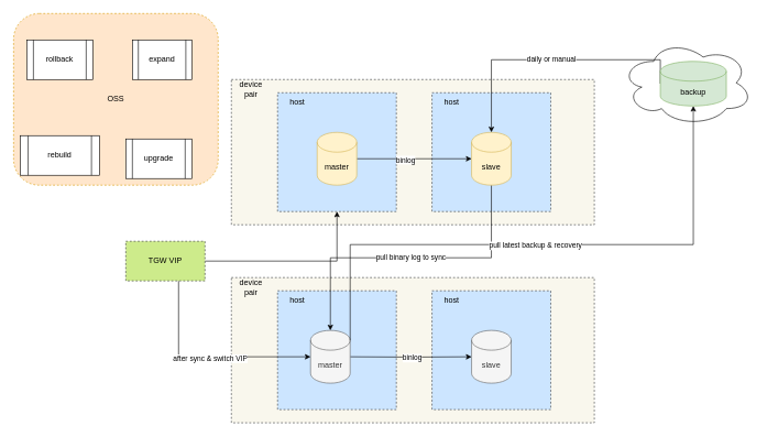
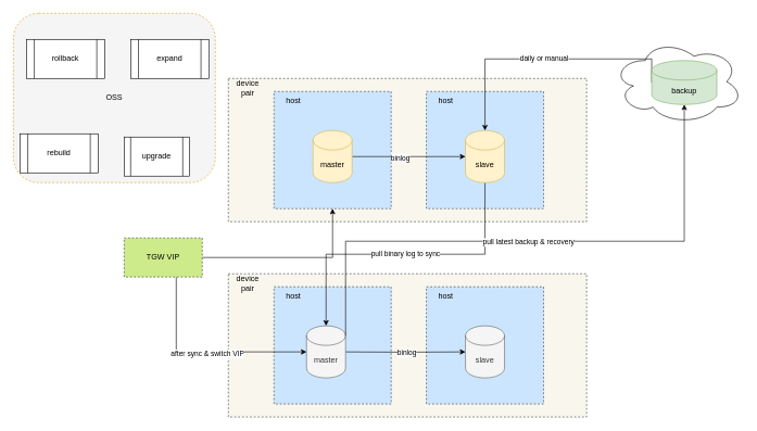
- <mxCell id="35" value="rollback" style="shape=process;whiteSpace=wrap;html=1;backgroundOutline=1;" vertex="1" parent="1"><mxGeometry x="40" y="60" width="100" height="60" as="geometry" /></mxCell>
+ <mxCell id="35" value="rollback" style="shape=process;whiteSpace=wrap;html=1;backgroundOutline=1;" vertex="1" parent="1"><mxGeometry x="40" y="60" width="120" height="60" as="geometry" /></mxCell>
- <mxCell id="34" value="expand" style="shape=process;whiteSpace=wrap;html=1;backgroundOutline=1;" vertex="1" parent="1"><mxGeometry x="200" y="60" width="90" height="60" as="geometry" /></mxCell>
+ <mxCell id="34" value="expand" style="shape=process;whiteSpace=wrap;html=1;backgroundOutline=1;" vertex="1" parent="1"><mxGeometry x="200" y="60" width="120" height="60" as="geometry" /></mxCell>
- <mxCell id="16" value="OSS" style="rounded=1;whiteSpace=wrap;html=1;dashed=1;fillColor=#ffe6cc;strokeColor=#d79b00;" vertex="1" parent="1"><mxGeometry x="20" y="20" width="310" height="260" as="geometry" /></mxCell>
+ <mxCell id="16" value="OSS" style="rounded=1;whiteSpace=wrap;html=1;dashed=1;fillColor=#f5f5f5;strokeColor=#d79b00;" vertex="1" parent="1"><mxGeometry x="20" y="20" width="310" height="260" as="geometry" /></mxCell>
